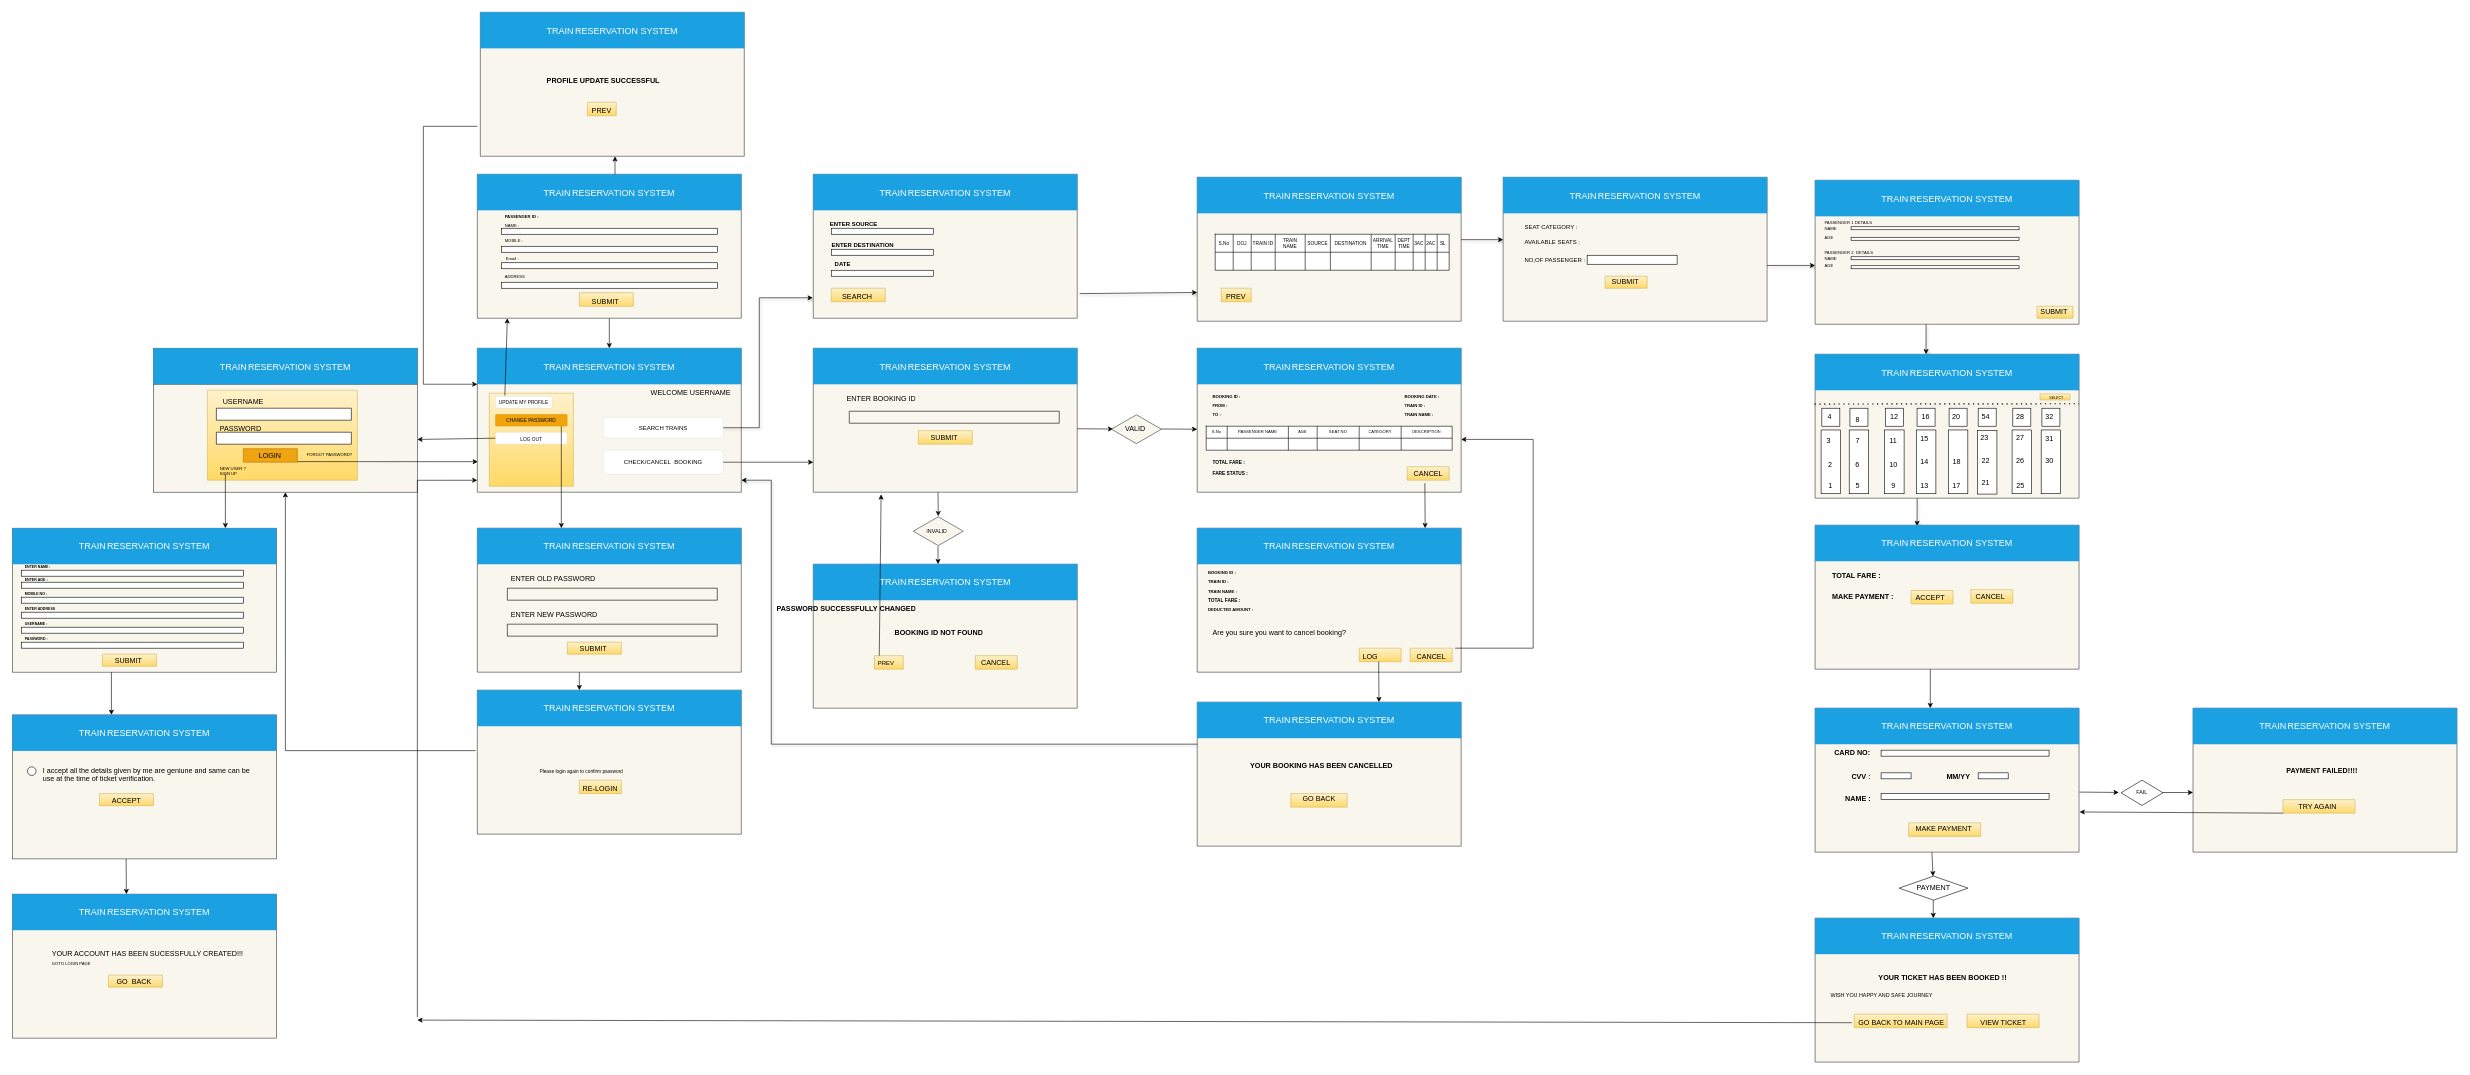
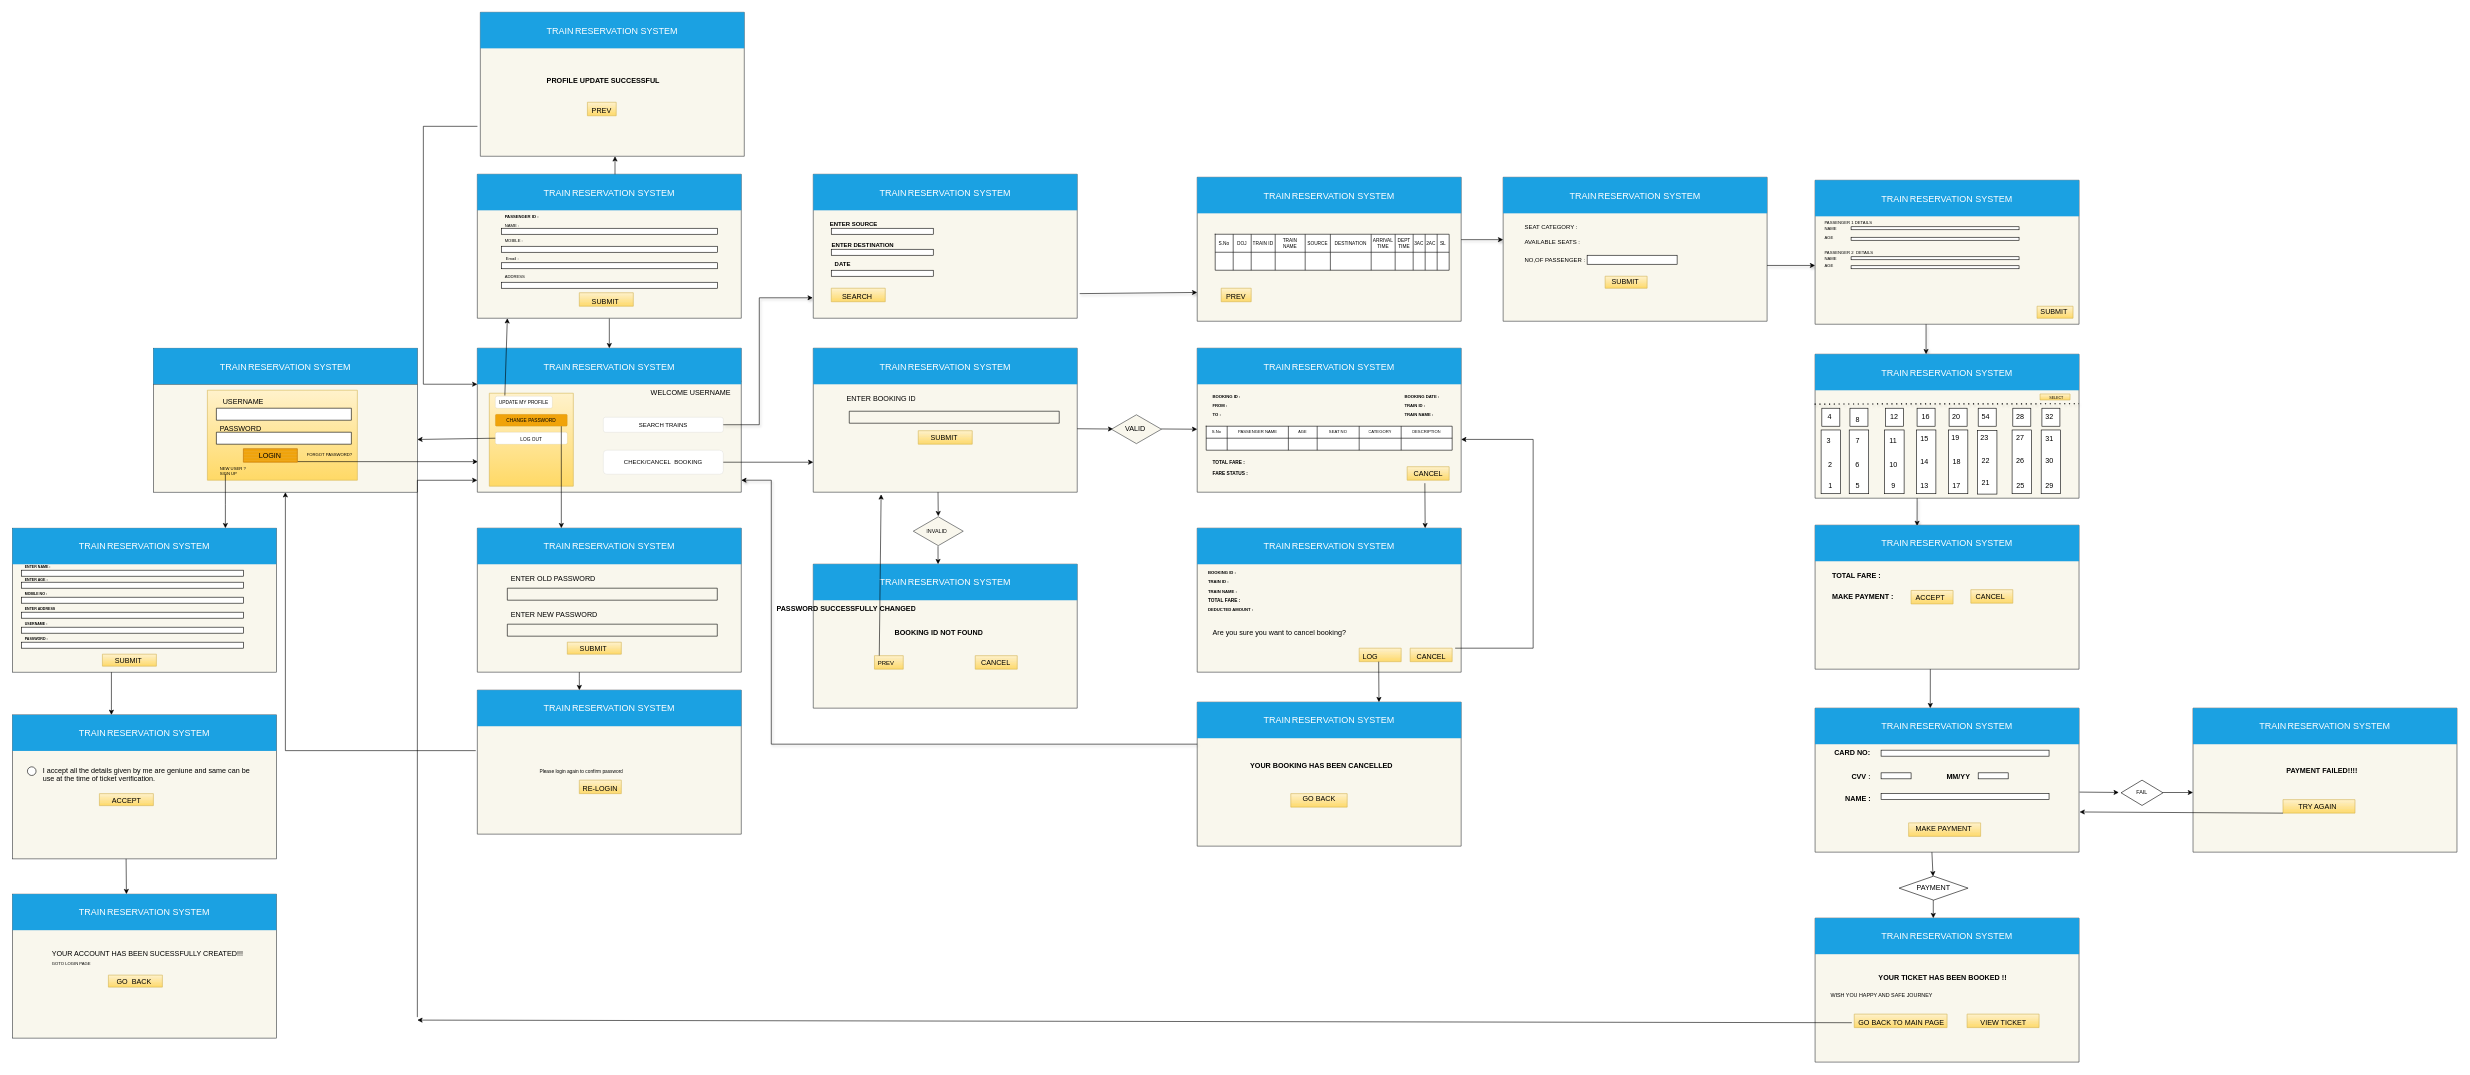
- <mxCell id="20" value="&lt;font style=&quot;font-size: 10px;&quot;&gt;SEARCH TRAINS&lt;/font&gt;" style="whiteSpace=wrap;html=1;align=center;rounded=1;fontFamily=Helvetica;fontSize=8;fontColor=default;strokeColor=default;strokeWidth=0;fillColor=default;" parent="1" vertex="1"><mxGeometry x="1005" y="695" width="200" height="35" as="geometry" /></mxCell>
+ <mxCell id="20" value="&lt;font style=&quot;font-size: 10px;&quot;&gt;SEARCH TRAINS&lt;/font&gt;" style="whiteSpace=wrap;html=1;align=center;rounded=1;fontFamily=Helvetica;fontSize=8;fontColor=default;strokeColor=default;strokeWidth=0;fillColor=default;" parent="1" vertex="1"><mxGeometry x="1005" y="695" width="200" height="25" as="geometry" /></mxCell>
+ <mxCell id="318" value="19" style="text;strokeColor=none;fillColor=none;spacingLeft=4;spacingRight=4;overflow=hidden;rotatable=0;points=[[0,0.5],[1,0.5]];portConstraint=eastwest;fontSize=12;" parent="1" vertex="1"><mxGeometry x="3246.69" y="716.25" width="40" height="33.75" as="geometry" /></mxCell>
+ <mxCell id="329" value=" 29" style="text;strokeColor=none;fillColor=none;spacingLeft=4;spacingRight=4;overflow=hidden;rotatable=0;points=[[0,0.5],[1,0.5]];portConstraint=eastwest;fontSize=12;" parent="1" vertex="1"><mxGeometry x="3400" y="795" width="40" height="33.75" as="geometry" /></mxCell>
